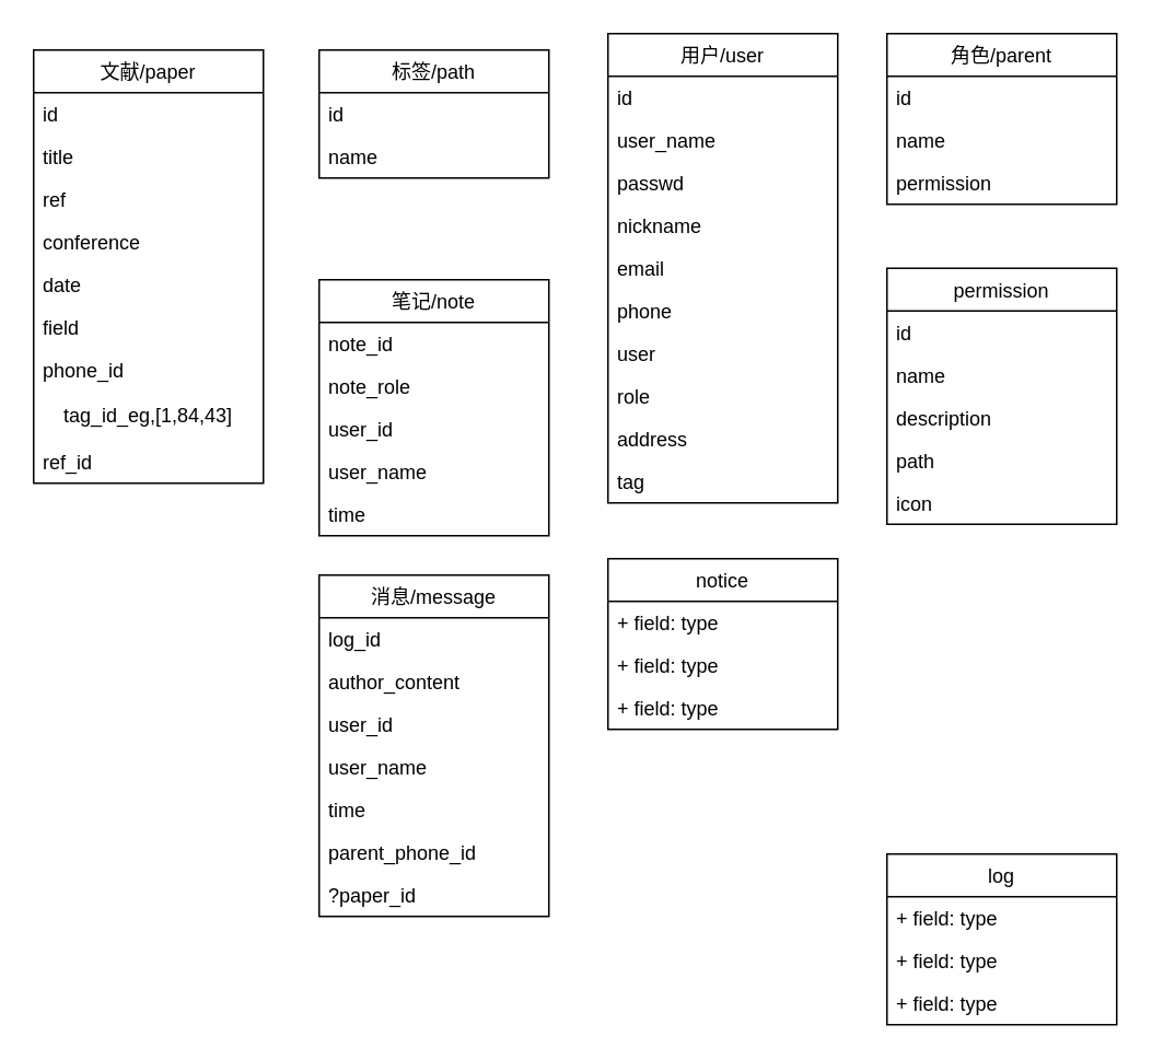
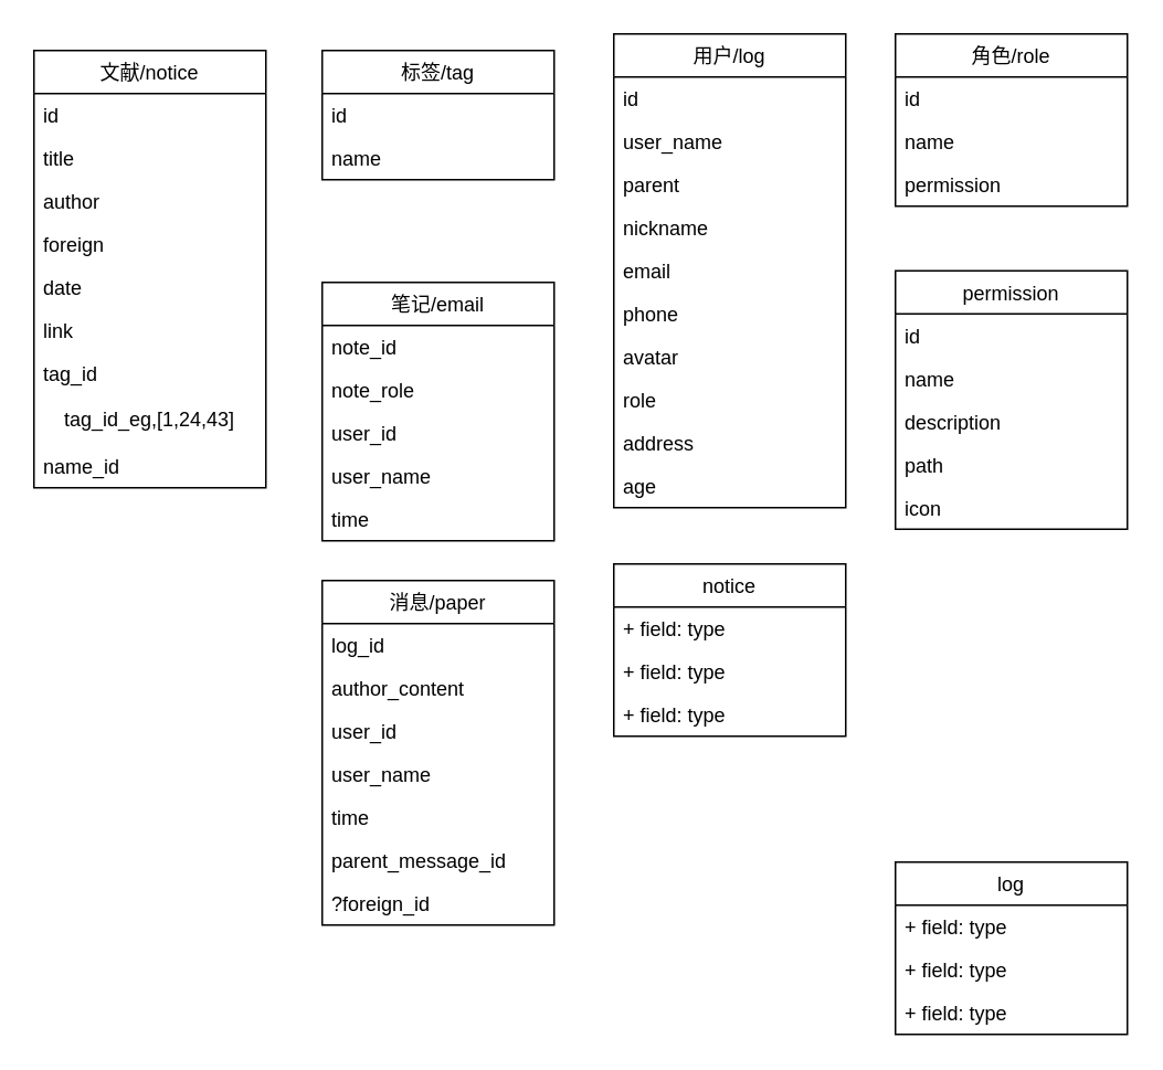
- <mxCell id="15" value="用户/user" style="swimlane;fontStyle=0;childLayout=stackLayout;horizontal=1;startSize=26;fillColor=none;horizontalStack=0;resizeParent=1;resizeParentMax=0;resizeLast=0;collapsible=1;marginBottom=0;" parent="1" vertex="1"><mxGeometry x="370" y="20" width="140" height="286" as="geometry" /></mxCell>
+ <mxCell id="15" value="用户/log" style="swimlane;fontStyle=0;childLayout=stackLayout;horizontal=1;startSize=26;fillColor=none;horizontalStack=0;resizeParent=1;resizeParentMax=0;resizeLast=0;collapsible=1;marginBottom=0;" parent="1" vertex="1"><mxGeometry x="370" y="20" width="140" height="286" as="geometry" /></mxCell>
- <mxCell id="26" value="角色/parent" style="swimlane;fontStyle=0;childLayout=stackLayout;horizontal=1;startSize=26;fillColor=none;horizontalStack=0;resizeParent=1;resizeParentMax=0;resizeLast=0;collapsible=1;marginBottom=0;" parent="1" vertex="1"><mxGeometry x="540" y="20" width="140" height="104" as="geometry" /></mxCell>
+ <mxCell id="26" value="角色/role" style="swimlane;fontStyle=0;childLayout=stackLayout;horizontal=1;startSize=26;fillColor=none;horizontalStack=0;resizeParent=1;resizeParentMax=0;resizeLast=0;collapsible=1;marginBottom=0;" parent="1" vertex="1"><mxGeometry x="540" y="20" width="140" height="104" as="geometry" /></mxCell>
- <mxCell id="2" value="文献/paper" style="swimlane;fontStyle=0;childLayout=stackLayout;horizontal=1;startSize=26;fillColor=none;horizontalStack=0;resizeParent=1;resizeParentMax=0;resizeLast=0;collapsible=1;marginBottom=0;" parent="1" vertex="1"><mxGeometry x="20" y="30" width="140" height="264" as="geometry" /></mxCell>
+ <mxCell id="2" value="文献/notice" style="swimlane;fontStyle=0;childLayout=stackLayout;horizontal=1;startSize=26;fillColor=none;horizontalStack=0;resizeParent=1;resizeParentMax=0;resizeLast=0;collapsible=1;marginBottom=0;" parent="1" vertex="1"><mxGeometry x="20" y="30" width="140" height="264" as="geometry" /></mxCell>
- <mxCell id="12" value="标签/path" style="swimlane;fontStyle=0;childLayout=stackLayout;horizontal=1;startSize=26;fillColor=none;horizontalStack=0;resizeParent=1;resizeParentMax=0;resizeLast=0;collapsible=1;marginBottom=0;" parent="1" vertex="1"><mxGeometry x="194" y="30" width="140" height="78" as="geometry" /></mxCell>
+ <mxCell id="12" value="标签/tag" style="swimlane;fontStyle=0;childLayout=stackLayout;horizontal=1;startSize=26;fillColor=none;horizontalStack=0;resizeParent=1;resizeParentMax=0;resizeLast=0;collapsible=1;marginBottom=0;" parent="1" vertex="1"><mxGeometry x="194" y="30" width="140" height="78" as="geometry" /></mxCell>
- <mxCell id="18" value="passwd" style="text;strokeColor=none;fillColor=none;align=left;verticalAlign=top;spacingLeft=4;spacingRight=4;overflow=hidden;rotatable=0;points=[[0,0.5],[1,0.5]];portConstraint=eastwest;" parent="15" vertex="1"><mxGeometry y="78" width="140" height="26" as="geometry" /></mxCell>
+ <mxCell id="18" value="parent" style="text;strokeColor=none;fillColor=none;align=left;verticalAlign=top;spacingLeft=4;spacingRight=4;overflow=hidden;rotatable=0;points=[[0,0.5],[1,0.5]];portConstraint=eastwest;" parent="15" vertex="1"><mxGeometry y="78" width="140" height="26" as="geometry" /></mxCell>
- <mxCell id="5" value="ref" style="text;strokeColor=none;fillColor=none;align=left;verticalAlign=top;spacingLeft=4;spacingRight=4;overflow=hidden;rotatable=0;points=[[0,0.5],[1,0.5]];portConstraint=eastwest;" parent="2" vertex="1"><mxGeometry y="78" width="140" height="26" as="geometry" /></mxCell>
+ <mxCell id="5" value="author" style="text;strokeColor=none;fillColor=none;align=left;verticalAlign=top;spacingLeft=4;spacingRight=4;overflow=hidden;rotatable=0;points=[[0,0.5],[1,0.5]];portConstraint=eastwest;" parent="2" vertex="1"><mxGeometry y="78" width="140" height="26" as="geometry" /></mxCell>
- <mxCell id="6" value="conference" style="text;strokeColor=none;fillColor=none;align=left;verticalAlign=top;spacingLeft=4;spacingRight=4;overflow=hidden;rotatable=0;points=[[0,0.5],[1,0.5]];portConstraint=eastwest;" parent="2" vertex="1"><mxGeometry y="104" width="140" height="26" as="geometry" /></mxCell>
+ <mxCell id="6" value="foreign" style="text;strokeColor=none;fillColor=none;align=left;verticalAlign=top;spacingLeft=4;spacingRight=4;overflow=hidden;rotatable=0;points=[[0,0.5],[1,0.5]];portConstraint=eastwest;" parent="2" vertex="1"><mxGeometry y="104" width="140" height="26" as="geometry" /></mxCell>
- <mxCell id="36" value="笔记/note" style="swimlane;fontStyle=0;childLayout=stackLayout;horizontal=1;startSize=26;fillColor=none;horizontalStack=0;resizeParent=1;resizeParentMax=0;resizeLast=0;collapsible=1;marginBottom=0;" parent="1" vertex="1"><mxGeometry x="194" y="170" width="140" height="156" as="geometry" /></mxCell>
+ <mxCell id="36" value="笔记/email" style="swimlane;fontStyle=0;childLayout=stackLayout;horizontal=1;startSize=26;fillColor=none;horizontalStack=0;resizeParent=1;resizeParentMax=0;resizeLast=0;collapsible=1;marginBottom=0;" parent="1" vertex="1"><mxGeometry x="194" y="170" width="140" height="156" as="geometry" /></mxCell>
- <mxCell id="8" value="field" style="text;strokeColor=none;fillColor=none;align=left;verticalAlign=top;spacingLeft=4;spacingRight=4;overflow=hidden;rotatable=0;points=[[0,0.5],[1,0.5]];portConstraint=eastwest;" parent="2" vertex="1"><mxGeometry y="156" width="140" height="26" as="geometry" /></mxCell>
+ <mxCell id="8" value="link" style="text;strokeColor=none;fillColor=none;align=left;verticalAlign=top;spacingLeft=4;spacingRight=4;overflow=hidden;rotatable=0;points=[[0,0.5],[1,0.5]];portConstraint=eastwest;" parent="2" vertex="1"><mxGeometry y="156" width="140" height="26" as="geometry" /></mxCell>
- <mxCell id="22" value="user" style="text;strokeColor=none;fillColor=none;align=left;verticalAlign=top;spacingLeft=4;spacingRight=4;overflow=hidden;rotatable=0;points=[[0,0.5],[1,0.5]];portConstraint=eastwest;" parent="15" vertex="1"><mxGeometry y="182" width="140" height="26" as="geometry" /></mxCell>
+ <mxCell id="22" value="avatar" style="text;strokeColor=none;fillColor=none;align=left;verticalAlign=top;spacingLeft=4;spacingRight=4;overflow=hidden;rotatable=0;points=[[0,0.5],[1,0.5]];portConstraint=eastwest;" parent="15" vertex="1"><mxGeometry y="182" width="140" height="26" as="geometry" /></mxCell>
- <mxCell id="9" value="phone_id" style="text;strokeColor=none;fillColor=none;align=left;verticalAlign=top;spacingLeft=4;spacingRight=4;overflow=hidden;rotatable=0;points=[[0,0.5],[1,0.5]];portConstraint=eastwest;" parent="2" vertex="1"><mxGeometry y="182" width="140" height="26" as="geometry" /></mxCell>
+ <mxCell id="9" value="tag_id" style="text;strokeColor=none;fillColor=none;align=left;verticalAlign=top;spacingLeft=4;spacingRight=4;overflow=hidden;rotatable=0;points=[[0,0.5],[1,0.5]];portConstraint=eastwest;" parent="2" vertex="1"><mxGeometry y="182" width="140" height="26" as="geometry" /></mxCell>
- <mxCell id="10" value="tag_id_eg,[1,84,43]" style="text;html=1;strokeColor=none;fillColor=none;align=center;verticalAlign=middle;whiteSpace=wrap;rounded=0;" parent="2" vertex="1"><mxGeometry y="208" width="140" height="30" as="geometry" /></mxCell>
+ <mxCell id="10" value="tag_id_eg,[1,24,43]" style="text;html=1;strokeColor=none;fillColor=none;align=center;verticalAlign=middle;whiteSpace=wrap;rounded=0;" parent="2" vertex="1"><mxGeometry y="208" width="140" height="30" as="geometry" /></mxCell>
- <mxCell id="11" value="ref_id" style="text;strokeColor=none;fillColor=none;align=left;verticalAlign=top;spacingLeft=4;spacingRight=4;overflow=hidden;rotatable=0;points=[[0,0.5],[1,0.5]];portConstraint=eastwest;" parent="2" vertex="1"><mxGeometry y="238" width="140" height="26" as="geometry" /></mxCell>
+ <mxCell id="11" value="name_id" style="text;strokeColor=none;fillColor=none;align=left;verticalAlign=top;spacingLeft=4;spacingRight=4;overflow=hidden;rotatable=0;points=[[0,0.5],[1,0.5]];portConstraint=eastwest;" parent="2" vertex="1"><mxGeometry y="238" width="140" height="26" as="geometry" /></mxCell>
- <mxCell id="25" value="tag" style="text;strokeColor=none;fillColor=none;align=left;verticalAlign=top;spacingLeft=4;spacingRight=4;overflow=hidden;rotatable=0;points=[[0,0.5],[1,0.5]];portConstraint=eastwest;" parent="15" vertex="1"><mxGeometry y="260" width="140" height="26" as="geometry" /></mxCell>
+ <mxCell id="25" value="age" style="text;strokeColor=none;fillColor=none;align=left;verticalAlign=top;spacingLeft=4;spacingRight=4;overflow=hidden;rotatable=0;points=[[0,0.5],[1,0.5]];portConstraint=eastwest;" parent="15" vertex="1"><mxGeometry y="260" width="140" height="26" as="geometry" /></mxCell>
- <mxCell id="42" value="消息/message" style="swimlane;fontStyle=0;childLayout=stackLayout;horizontal=1;startSize=26;fillColor=none;horizontalStack=0;resizeParent=1;resizeParentMax=0;resizeLast=0;collapsible=1;marginBottom=0;" parent="1" vertex="1"><mxGeometry x="194" y="350" width="140" height="208" as="geometry" /></mxCell>
+ <mxCell id="42" value="消息/paper" style="swimlane;fontStyle=0;childLayout=stackLayout;horizontal=1;startSize=26;fillColor=none;horizontalStack=0;resizeParent=1;resizeParentMax=0;resizeLast=0;collapsible=1;marginBottom=0;" parent="1" vertex="1"><mxGeometry x="194" y="350" width="140" height="208" as="geometry" /></mxCell>
- <mxCell id="48" value="parent_phone_id" style="text;strokeColor=none;fillColor=none;align=left;verticalAlign=top;spacingLeft=4;spacingRight=4;overflow=hidden;rotatable=0;points=[[0,0.5],[1,0.5]];portConstraint=eastwest;" parent="42" vertex="1"><mxGeometry y="156" width="140" height="26" as="geometry" /></mxCell>
+ <mxCell id="48" value="parent_message_id" style="text;strokeColor=none;fillColor=none;align=left;verticalAlign=top;spacingLeft=4;spacingRight=4;overflow=hidden;rotatable=0;points=[[0,0.5],[1,0.5]];portConstraint=eastwest;" parent="42" vertex="1"><mxGeometry y="156" width="140" height="26" as="geometry" /></mxCell>
- <mxCell id="49" value="?paper_id" style="text;strokeColor=none;fillColor=none;align=left;verticalAlign=top;spacingLeft=4;spacingRight=4;overflow=hidden;rotatable=0;points=[[0,0.5],[1,0.5]];portConstraint=eastwest;" parent="42" vertex="1"><mxGeometry y="182" width="140" height="26" as="geometry" /></mxCell>
+ <mxCell id="49" value="?foreign_id" style="text;strokeColor=none;fillColor=none;align=left;verticalAlign=top;spacingLeft=4;spacingRight=4;overflow=hidden;rotatable=0;points=[[0,0.5],[1,0.5]];portConstraint=eastwest;" parent="42" vertex="1"><mxGeometry y="182" width="140" height="26" as="geometry" /></mxCell>
